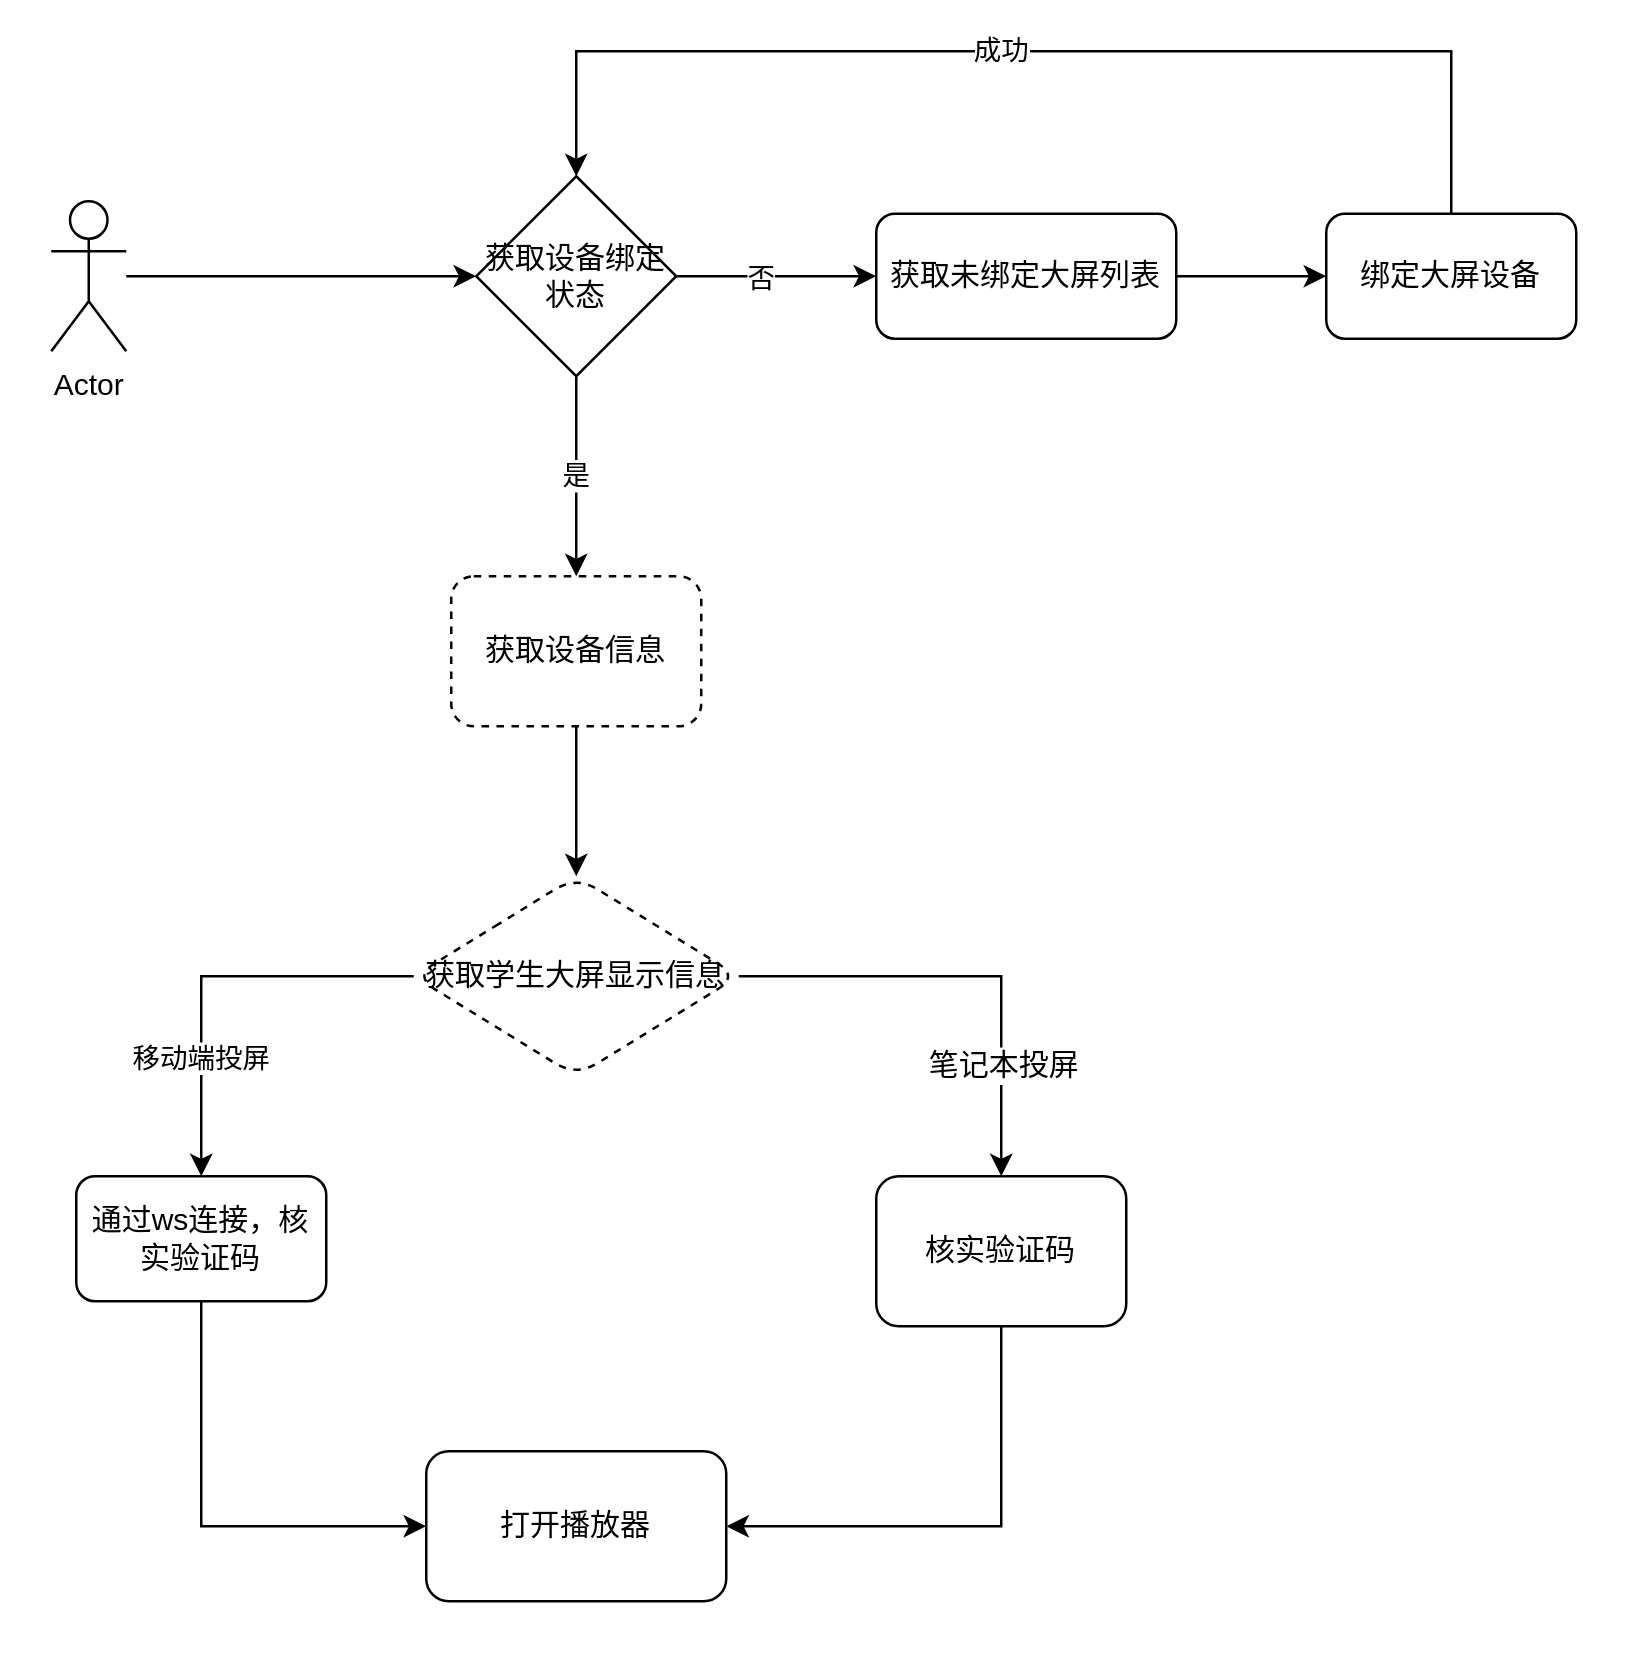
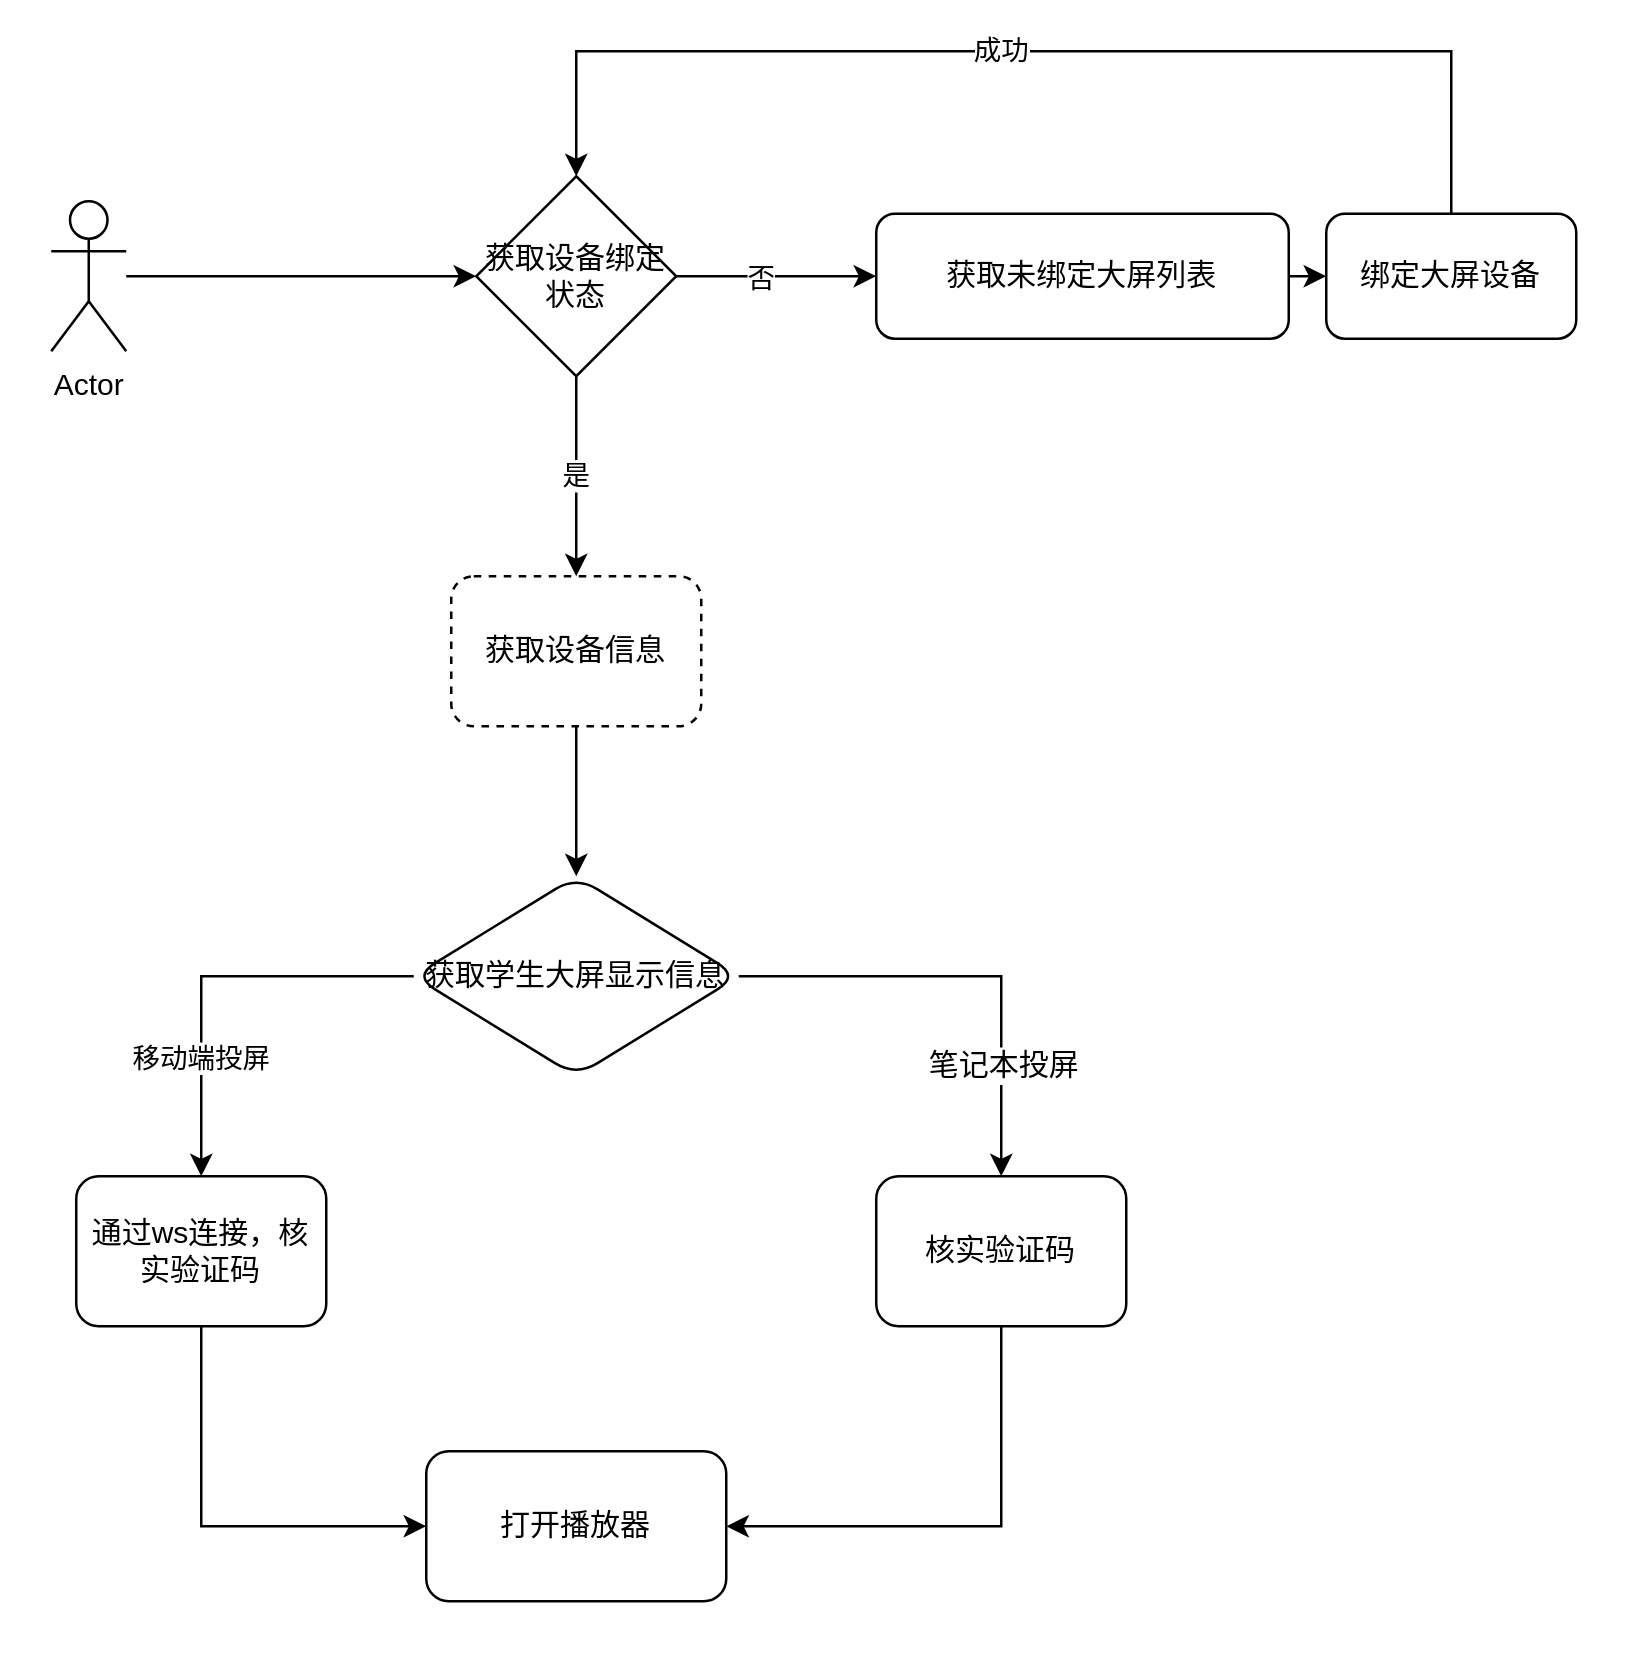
- <mxCell id="6" value="获取未绑定大屏列表" style="rounded=1;whiteSpace=wrap;html=1;" vertex="1" parent="1"><mxGeometry x="350" y="85" width="120" height="50" as="geometry" /></mxCell>
+ <mxCell id="6" value="获取未绑定大屏列表" style="rounded=1;whiteSpace=wrap;html=1;" vertex="1" parent="1"><mxGeometry x="350" y="85" width="165" height="50" as="geometry" /></mxCell>
- <mxCell id="17" value="&lt;span style=&quot;&quot;&gt;获取学生大屏显示信息&lt;/span&gt;" style="rhombus;whiteSpace=wrap;html=1;rounded=1;fontFamily=Helvetica;fontSize=12;fontColor=default;strokeColor=default;fillColor=default;dashed=1;" vertex="1" parent="1"><mxGeometry x="165" y="350" width="130" height="80" as="geometry" /></mxCell>
+ <mxCell id="17" value="&lt;span style=&quot;&quot;&gt;获取学生大屏显示信息&lt;/span&gt;" style="rhombus;whiteSpace=wrap;html=1;rounded=1;fontFamily=Helvetica;fontSize=12;fontColor=default;strokeColor=default;fillColor=default;" vertex="1" parent="1"><mxGeometry x="165" y="350" width="130" height="80" as="geometry" /></mxCell>
- <mxCell id="16" value="通过ws连接，核实验证码" style="rounded=1;whiteSpace=wrap;html=1;" vertex="1" parent="1"><mxGeometry x="30" y="470" width="100" height="50" as="geometry" /></mxCell>
+ <mxCell id="16" value="通过ws连接，核实验证码" style="rounded=1;whiteSpace=wrap;html=1;" vertex="1" parent="1"><mxGeometry x="30" y="470" width="100" height="60" as="geometry" /></mxCell>
